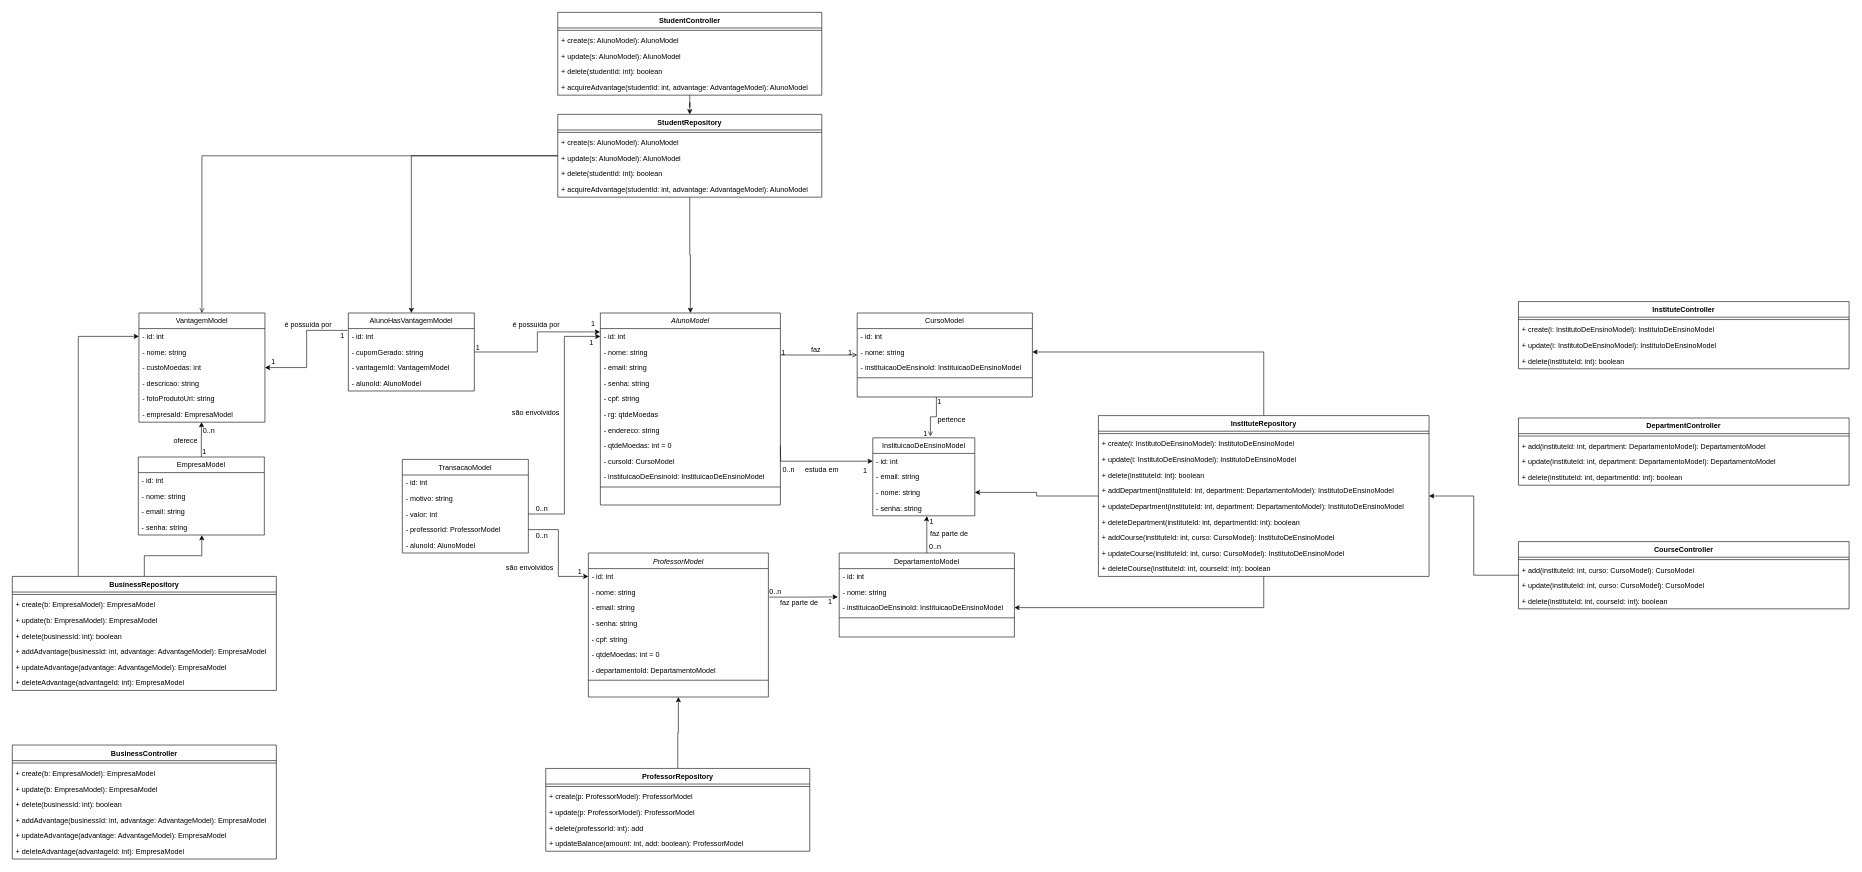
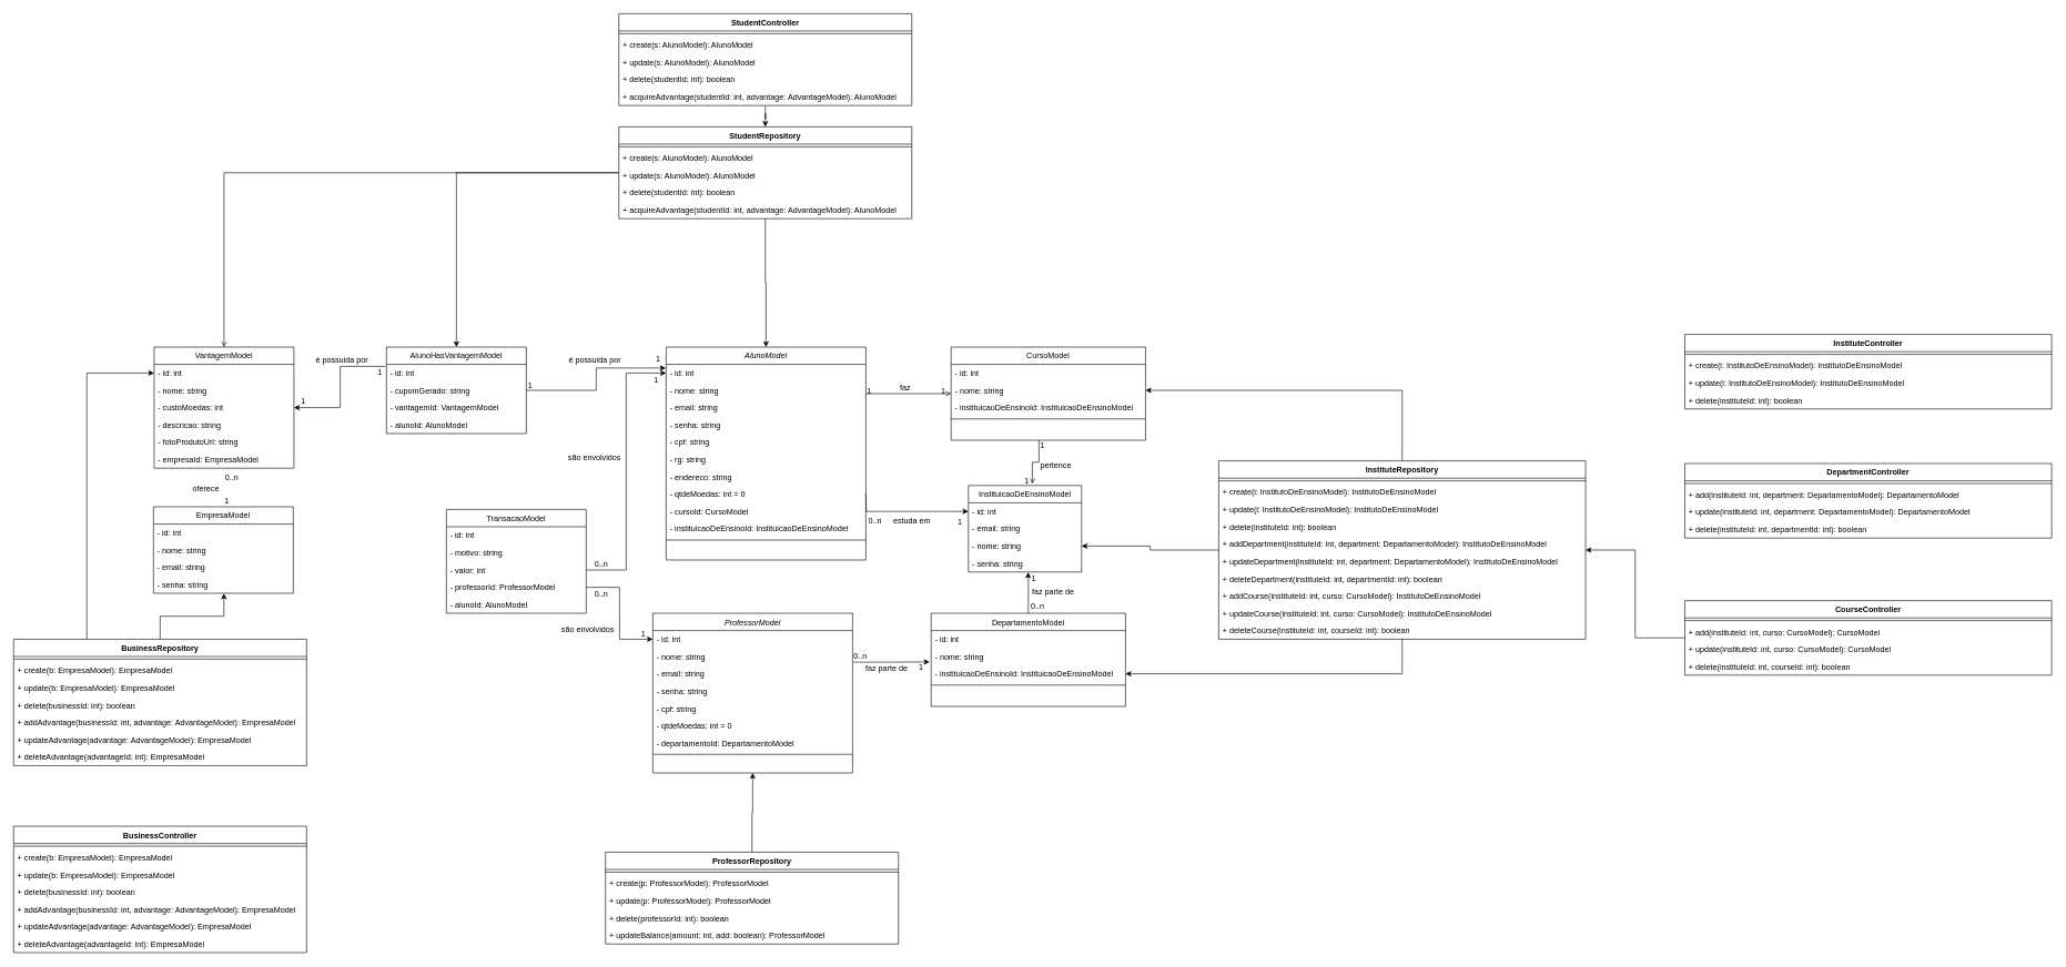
- <mxCell id="8" value="- rg: qtdeMoedas" style="text;align=left;verticalAlign=top;spacingLeft=4;spacingRight=4;overflow=hidden;rotatable=0;points=[[0,0.5],[1,0.5]];portConstraint=eastwest;rounded=0;shadow=0;html=0;" vertex="1" parent="2"><mxGeometry y="156" width="300" height="26" as="geometry" /></mxCell>
+ <mxCell id="8" value="- rg: string" style="text;align=left;verticalAlign=top;spacingLeft=4;spacingRight=4;overflow=hidden;rotatable=0;points=[[0,0.5],[1,0.5]];portConstraint=eastwest;rounded=0;shadow=0;html=0;" vertex="1" parent="2"><mxGeometry y="156" width="300" height="26" as="geometry" /></mxCell>
- <mxCell id="89" style="edgeStyle=orthogonalEdgeStyle;rounded=0;orthogonalLoop=1;jettySize=auto;html=1;exitX=0.5;exitY=0;exitDx=0;exitDy=0;entryX=0.497;entryY=1;entryDx=0;entryDy=0;entryPerimeter=0;" edge="1" parent="1" source="90" target="88"><mxGeometry relative="1" as="geometry"><mxPoint x="335" y="711" as="targetPoint" /></mxGeometry></mxCell>
- <mxCell id="125" value="+ delete(professorId: int): add" style="text;strokeColor=none;fillColor=none;align=left;verticalAlign=top;spacingLeft=4;spacingRight=4;overflow=hidden;rotatable=0;points=[[0,0.5],[1,0.5]];portConstraint=eastwest;" vertex="1" parent="121"><mxGeometry y="86" width="440" height="26" as="geometry" /></mxCell>
+ <mxCell id="125" value="+ delete(professorId: int): boolean" style="text;strokeColor=none;fillColor=none;align=left;verticalAlign=top;spacingLeft=4;spacingRight=4;overflow=hidden;rotatable=0;points=[[0,0.5],[1,0.5]];portConstraint=eastwest;" vertex="1" parent="121"><mxGeometry y="86" width="440" height="26" as="geometry" /></mxCell>
